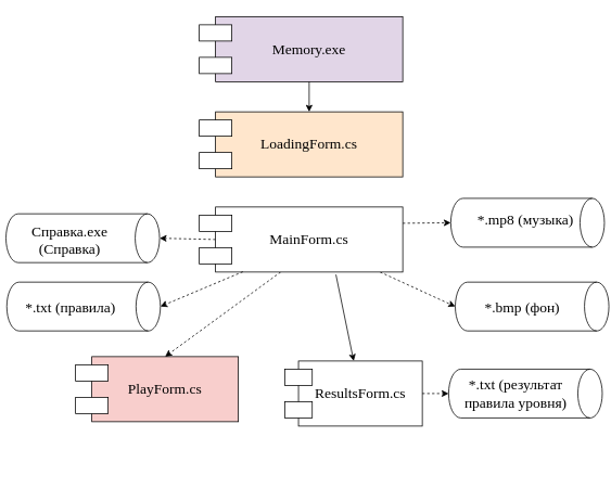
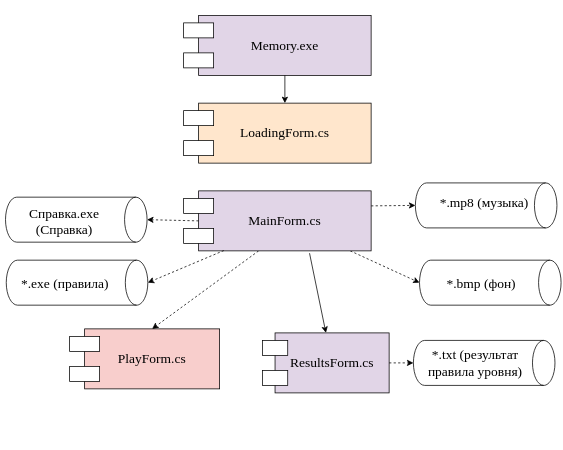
- <mxCell id="30" value="MainForm.cs" style="rounded=0;whiteSpace=wrap;html=1;fontFamily=ISOCPEUR;fontSize=18;" vertex="1" parent="29"><mxGeometry x="20" width="230" height="80" as="geometry" /></mxCell>
+ <mxCell id="30" value="MainForm.cs" style="rounded=0;whiteSpace=wrap;html=1;fontFamily=ISOCPEUR;fontSize=18;fillColor=#e1d5e7;" vertex="1" parent="29"><mxGeometry x="20" width="230" height="80" as="geometry" /></mxCell>
- <mxCell id="37" value="&lt;p style=&quot;margin-top: 0px; font-size: 18px;&quot;&gt;*.txt&amp;nbsp;&lt;span style=&quot;background-color: initial;&quot;&gt;(правила)&lt;/span&gt;&lt;br&gt;&lt;/p&gt;" style="text;html=1;whiteSpace=wrap;overflow=hidden;rounded=0;align=center;fontFamily=ISOCPEUR;fontSize=18;" vertex="1" parent="1"><mxGeometry x="21" y="361.37" width="130" height="60" as="geometry" /></mxCell>
+ <mxCell id="37" value="&lt;p style=&quot;margin-top: 0px; font-size: 18px;&quot;&gt;*.exe&amp;nbsp;&lt;span style=&quot;background-color: initial;&quot;&gt;(правила)&lt;/span&gt;&lt;br&gt;&lt;/p&gt;" style="text;html=1;whiteSpace=wrap;overflow=hidden;rounded=0;align=center;fontFamily=ISOCPEUR;fontSize=18;" vertex="1" parent="1"><mxGeometry x="21" y="361.37" width="130" height="60" as="geometry" /></mxCell>
- <mxCell id="11" value="ResultsForm.cs" style="rounded=0;whiteSpace=wrap;html=1;fontFamily=ISOCPEUR;fontSize=18;" vertex="1" parent="10"><mxGeometry x="16.9" width="152.1" height="80" as="geometry" /></mxCell>
+ <mxCell id="11" value="ResultsForm.cs" style="rounded=0;whiteSpace=wrap;html=1;fontFamily=ISOCPEUR;fontSize=18;fillColor=#e1d5e7;" vertex="1" parent="10"><mxGeometry x="16.9" width="152.1" height="80" as="geometry" /></mxCell>
